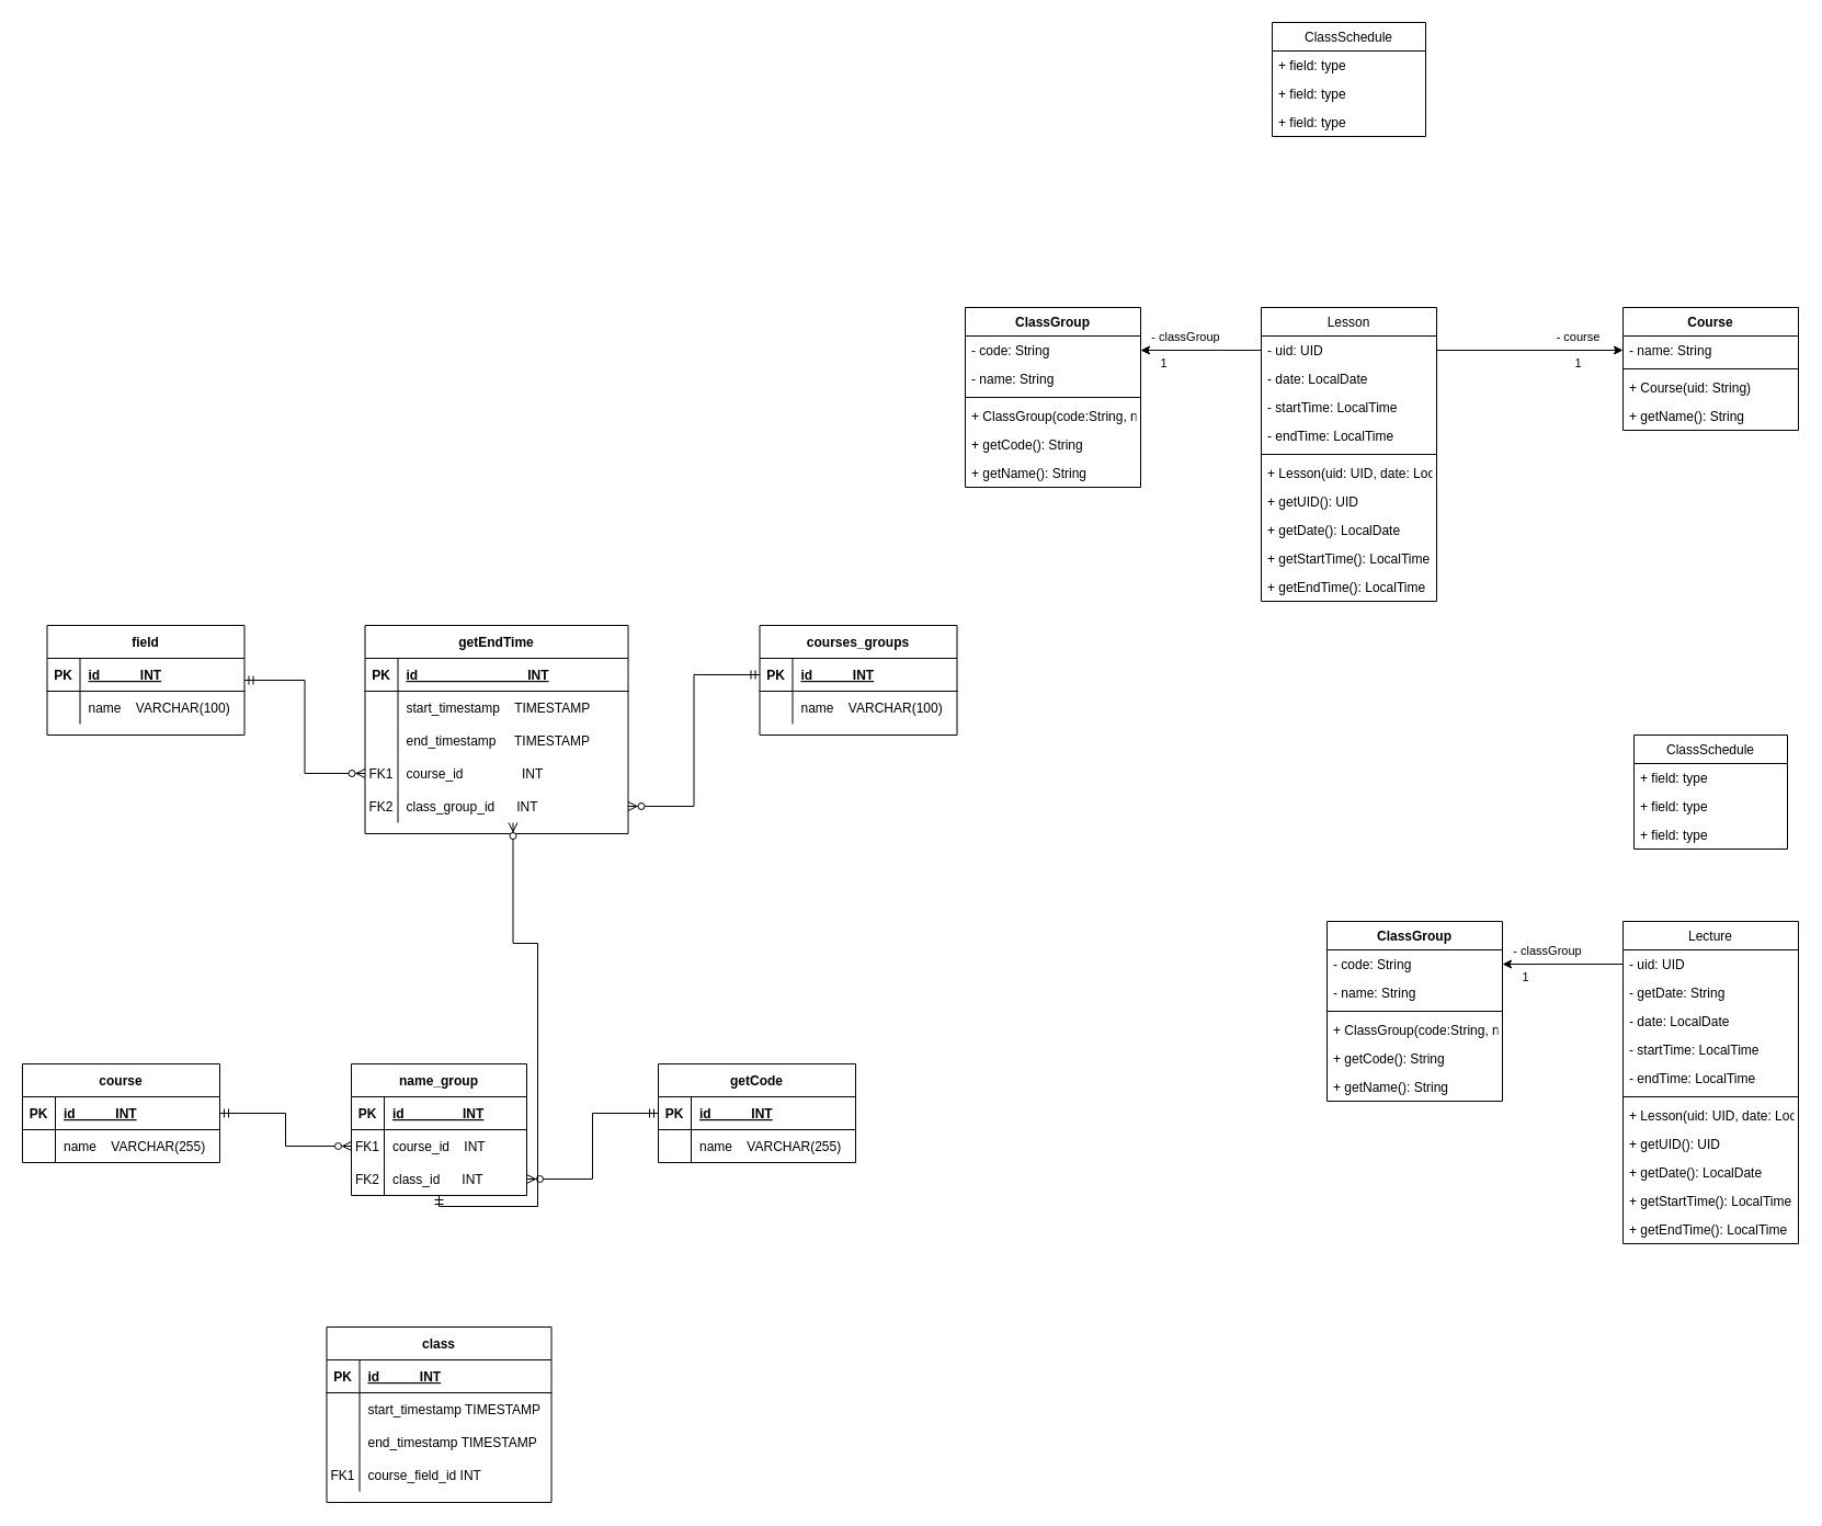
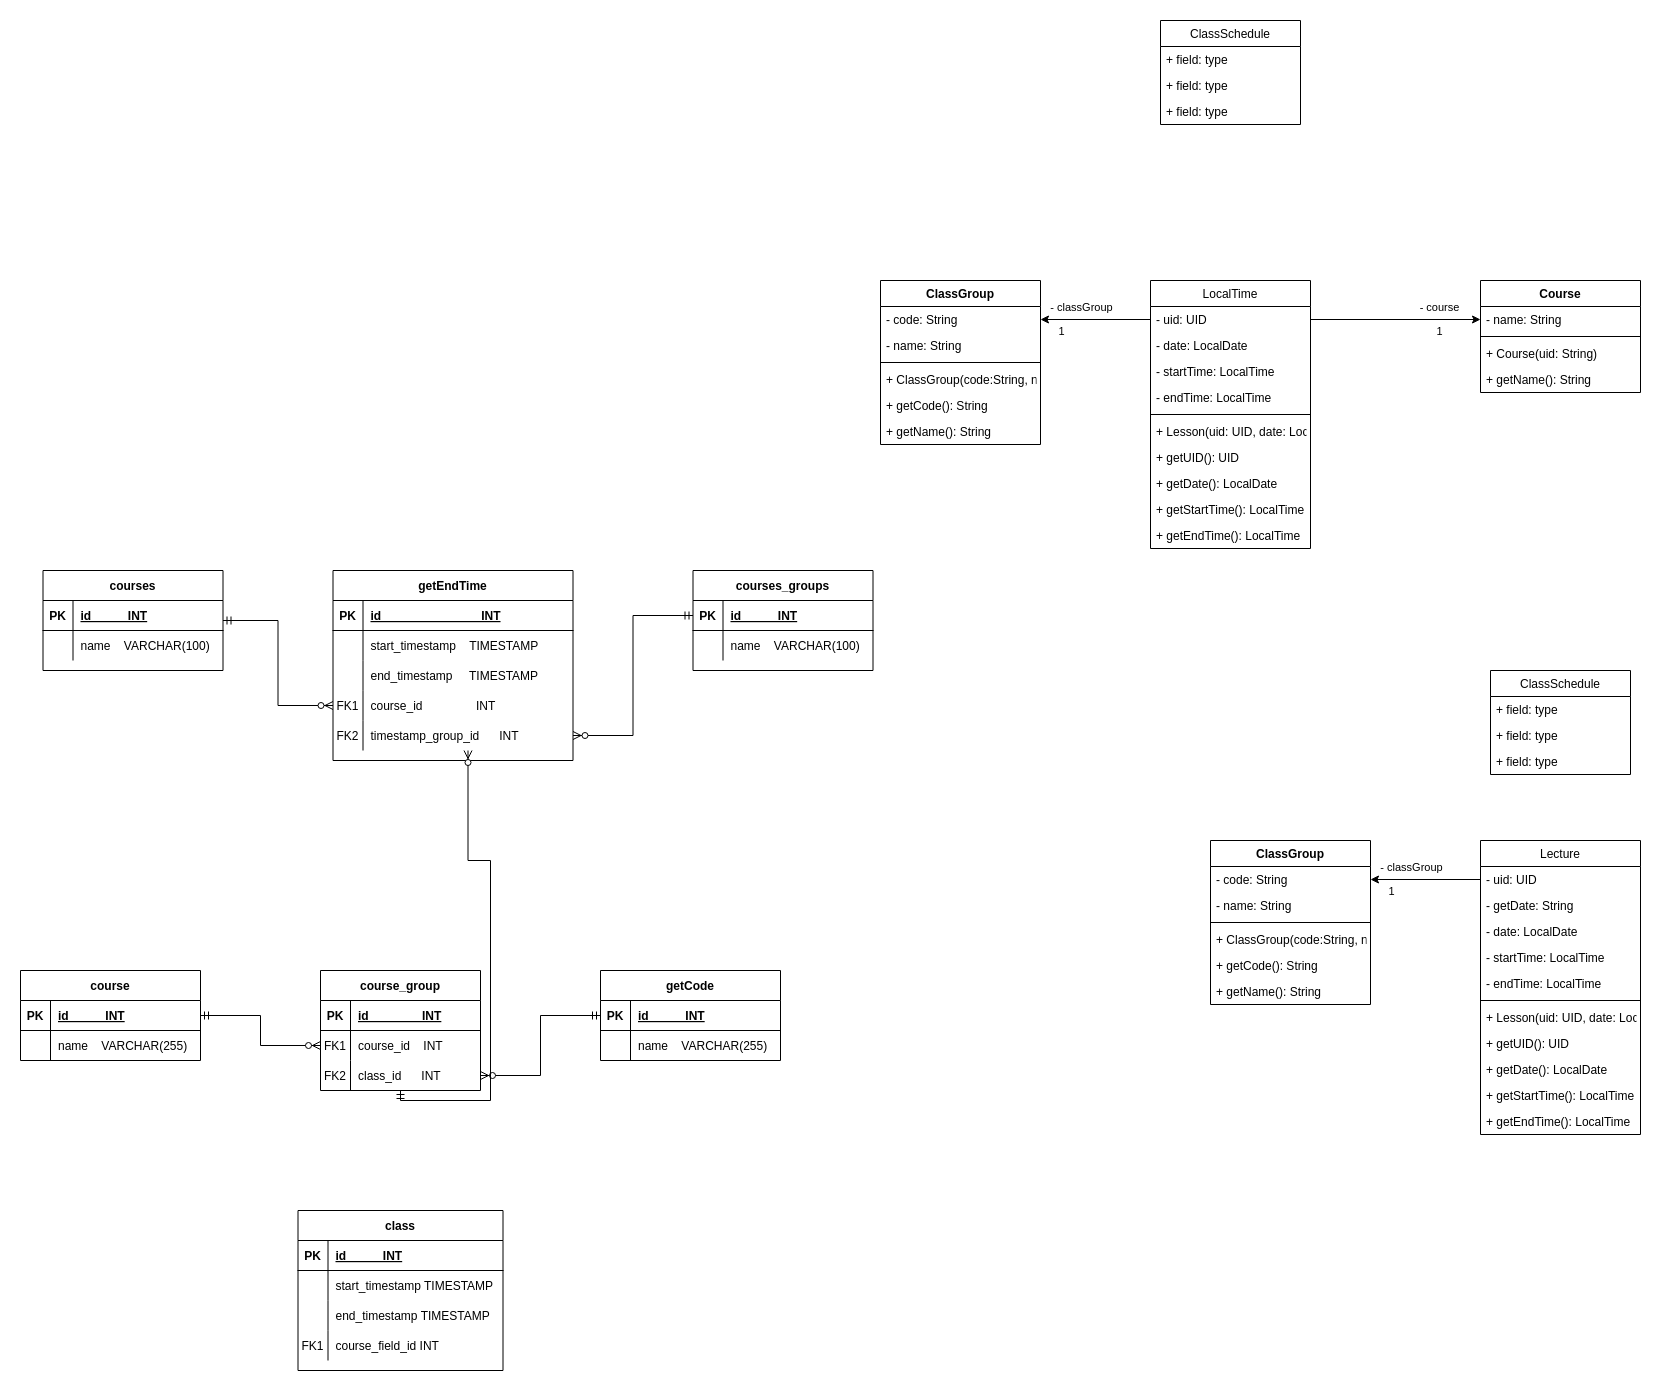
- <mxCell id="2" value="Lesson" style="swimlane;fontStyle=0;align=center;verticalAlign=top;childLayout=stackLayout;horizontal=1;startSize=26;horizontalStack=0;resizeParent=1;resizeLast=0;collapsible=1;marginBottom=0;rounded=0;shadow=0;strokeWidth=1;" parent="1" vertex="1"><mxGeometry x="1150" y="280" width="160" height="268" as="geometry"><mxRectangle x="130" y="380" width="160" height="26" as="alternateBounds" /></mxGeometry></mxCell>
+ <mxCell id="2" value="LocalTime" style="swimlane;fontStyle=0;align=center;verticalAlign=top;childLayout=stackLayout;horizontal=1;startSize=26;horizontalStack=0;resizeParent=1;resizeLast=0;collapsible=1;marginBottom=0;rounded=0;shadow=0;strokeWidth=1;" parent="1" vertex="1"><mxGeometry x="1150" y="280" width="160" height="268" as="geometry"><mxRectangle x="130" y="380" width="160" height="26" as="alternateBounds" /></mxGeometry></mxCell>
- <mxCell id="77" value="field" style="shape=table;startSize=30;container=1;collapsible=1;childLayout=tableLayout;fixedRows=1;rowLines=0;fontStyle=1;align=center;resizeLast=1;" parent="1" vertex="1"><mxGeometry x="42.5" y="570" width="180" height="100" as="geometry" /></mxCell>
+ <mxCell id="77" value="courses" style="shape=table;startSize=30;container=1;collapsible=1;childLayout=tableLayout;fixedRows=1;rowLines=0;fontStyle=1;align=center;resizeLast=1;" parent="1" vertex="1"><mxGeometry x="42.5" y="570" width="180" height="100" as="geometry" /></mxCell>
- <mxCell id="76" value="class_group_id      INT" style="shape=partialRectangle;connectable=0;fillColor=none;top=0;left=0;bottom=0;right=0;align=left;spacingLeft=6;overflow=hidden;" parent="74" vertex="1"><mxGeometry x="30" width="210" height="30" as="geometry"><mxRectangle width="210" height="30" as="alternateBounds" /></mxGeometry></mxCell>
+ <mxCell id="76" value="timestamp_group_id      INT" style="shape=partialRectangle;connectable=0;fillColor=none;top=0;left=0;bottom=0;right=0;align=left;spacingLeft=6;overflow=hidden;" parent="74" vertex="1"><mxGeometry x="30" width="210" height="30" as="geometry"><mxRectangle width="210" height="30" as="alternateBounds" /></mxGeometry></mxCell>
- <mxCell id="93" value="name_group" style="shape=table;startSize=30;container=1;collapsible=1;childLayout=tableLayout;fixedRows=1;rowLines=0;fontStyle=1;align=center;resizeLast=1;" parent="1" vertex="1"><mxGeometry x="320" y="970" width="160" height="120" as="geometry" /></mxCell>
+ <mxCell id="93" value="course_group" style="shape=table;startSize=30;container=1;collapsible=1;childLayout=tableLayout;fixedRows=1;rowLines=0;fontStyle=1;align=center;resizeLast=1;" parent="1" vertex="1"><mxGeometry x="320" y="970" width="160" height="120" as="geometry" /></mxCell>
